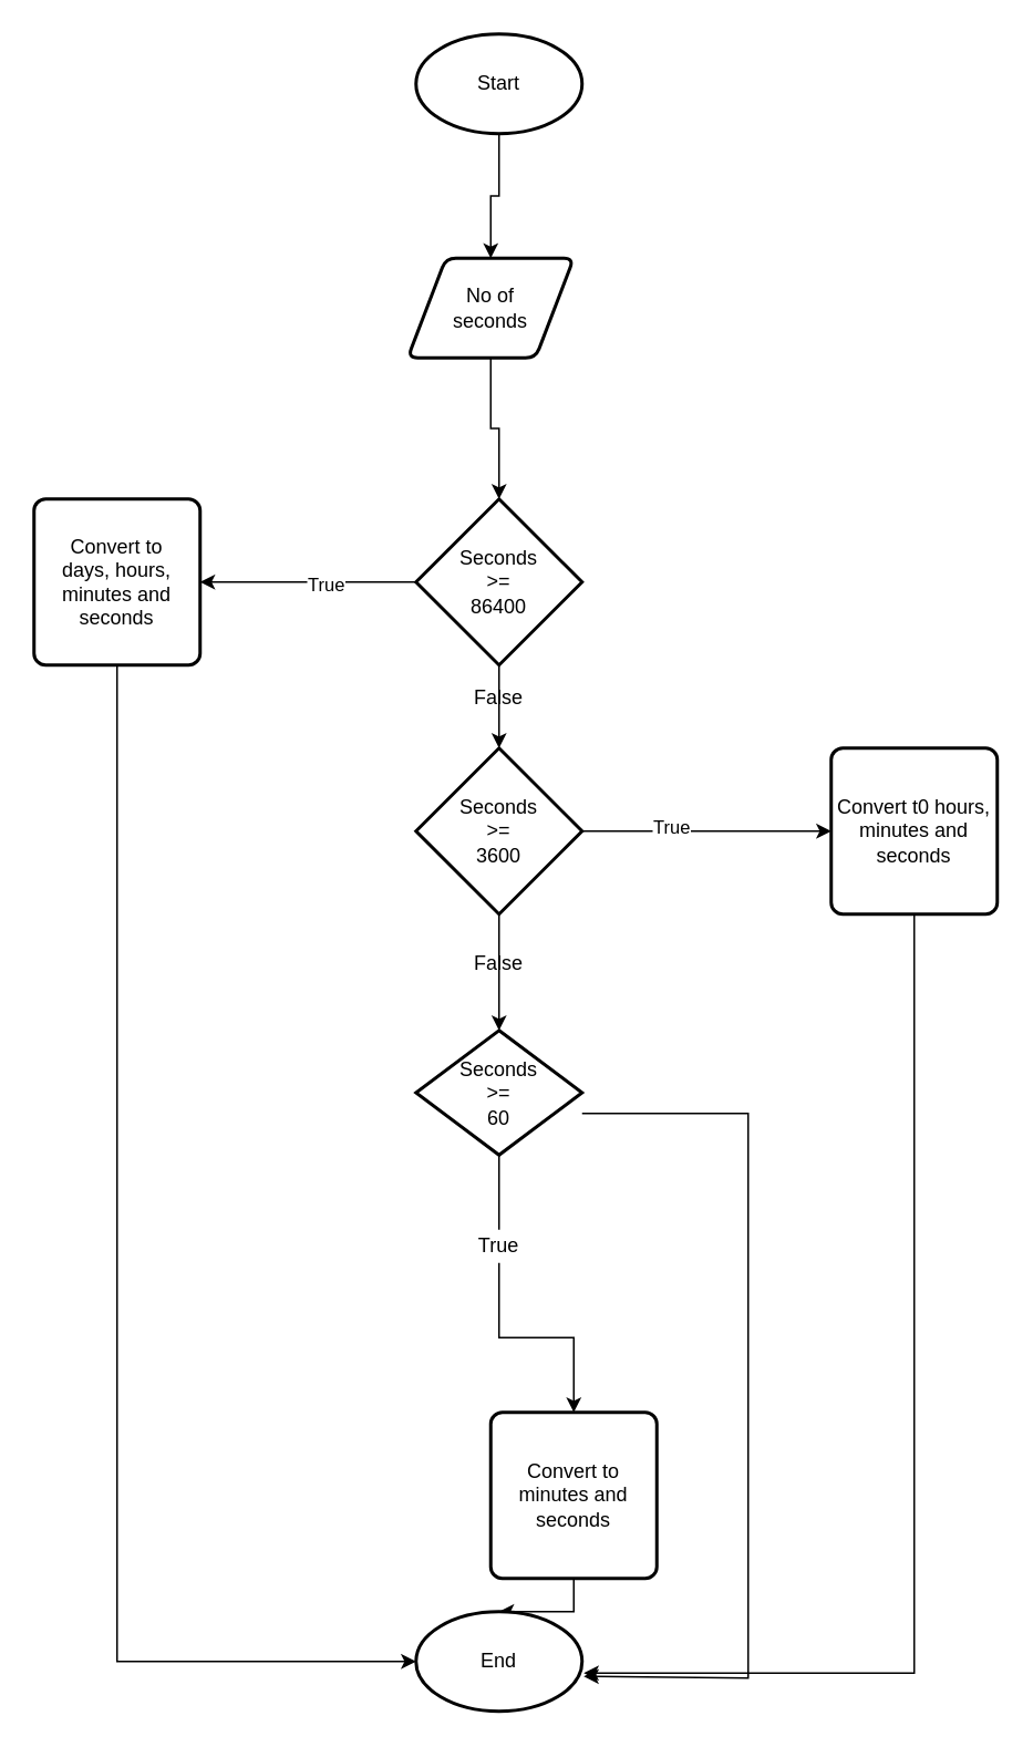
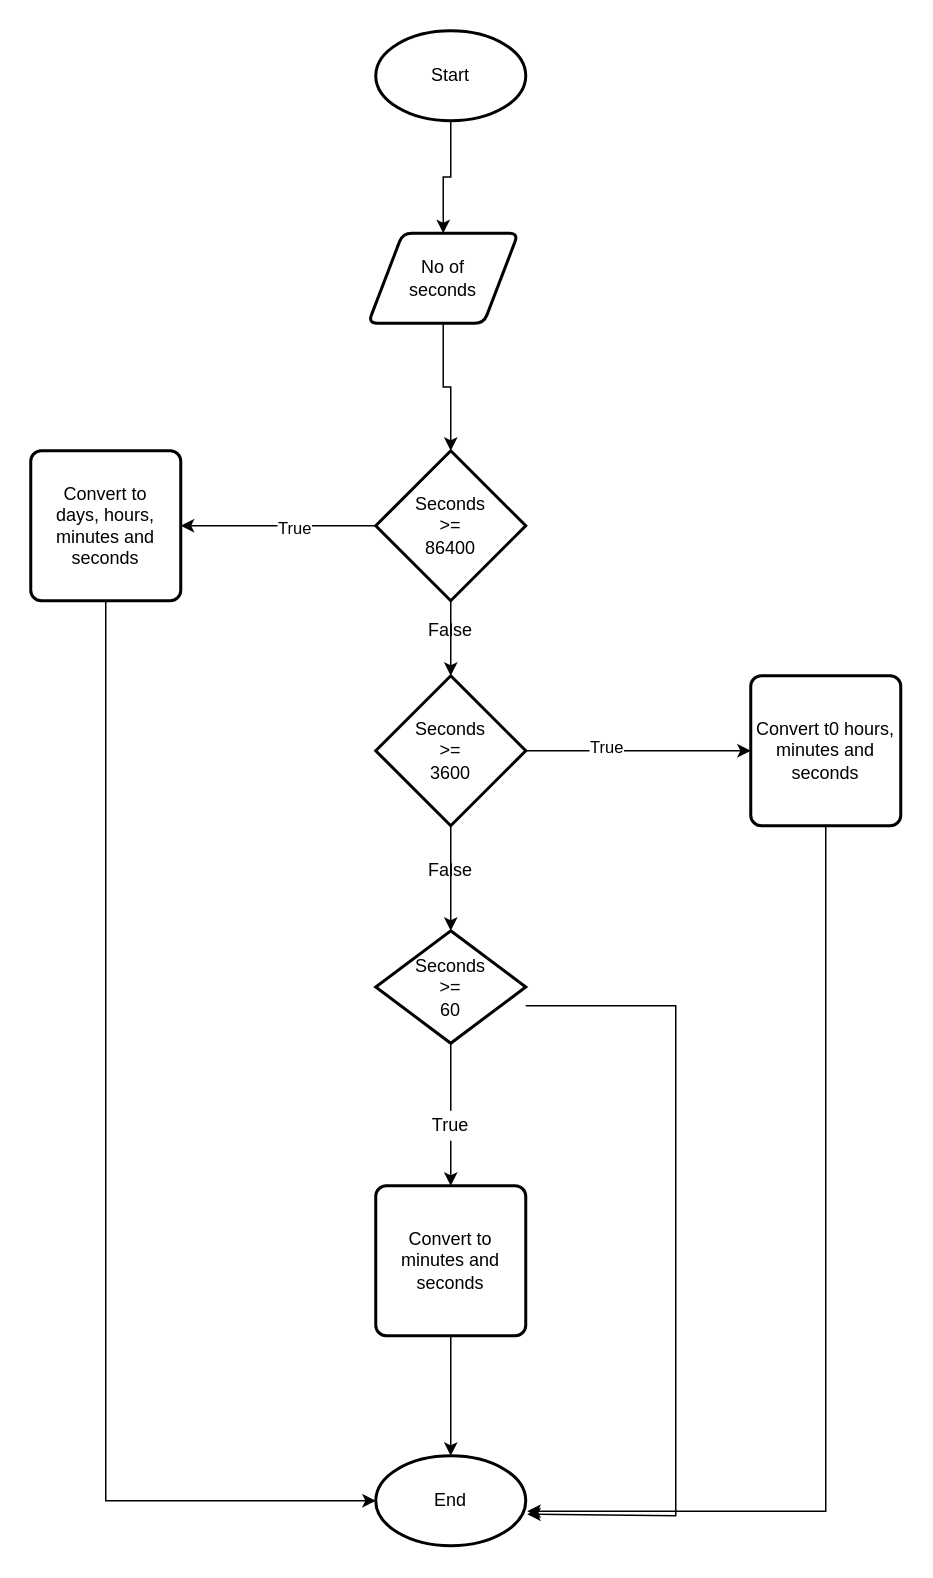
- <mxCell id="24" value="Convert to&lt;br&gt;minutes and&lt;br&gt;seconds" style="rounded=1;whiteSpace=wrap;html=1;absoluteArcSize=1;arcSize=14;strokeWidth=2;" vertex="1" parent="1"><mxGeometry x="295" y="850" width="100" height="100" as="geometry" /></mxCell>
+ <mxCell id="24" value="Convert to&lt;br&gt;minutes and&lt;br&gt;seconds" style="rounded=1;whiteSpace=wrap;html=1;absoluteArcSize=1;arcSize=14;strokeWidth=2;" vertex="1" parent="1"><mxGeometry x="250" y="790" width="100" height="100" as="geometry" /></mxCell>
